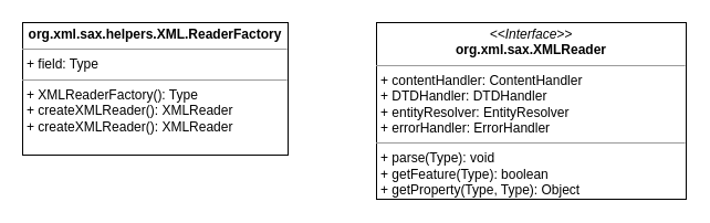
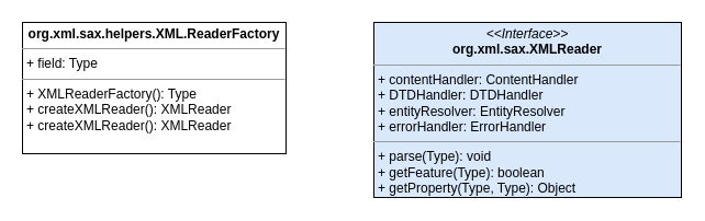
- <mxCell id="3" value="&lt;p style=&quot;margin: 0px ; margin-top: 4px ; text-align: center&quot;&gt;&lt;i&gt;&amp;lt;&amp;lt;Interface&amp;gt;&amp;gt;&lt;/i&gt;&lt;br&gt;&lt;b&gt;org.xml.sax.XMLReader&lt;/b&gt;&lt;br&gt;&lt;/p&gt;&lt;hr size=&quot;1&quot;&gt;&lt;p style=&quot;margin: 0px ; margin-left: 4px&quot;&gt;+ contentHandler: ContentHandler&lt;/p&gt;&lt;p style=&quot;margin: 0px 0px 0px 4px&quot;&gt;+ DTDHandler: DTDHandler&lt;/p&gt;&lt;p style=&quot;margin: 0px 0px 0px 4px&quot;&gt;+ entityResolver: EntityResolver&lt;/p&gt;&lt;p style=&quot;margin: 0px 0px 0px 4px&quot;&gt;+ errorHandler: ErrorHandler&lt;/p&gt;&lt;hr size=&quot;1&quot;&gt;&lt;p style=&quot;margin: 0px 0px 0px 4px&quot;&gt;+ parse(Type): void&lt;/p&gt;&lt;p style=&quot;margin: 0px 0px 0px 4px&quot;&gt;+ getFeature(Type): boolean&lt;br&gt;+ getProperty(Type, Type): Object&lt;br&gt;&lt;/p&gt;&lt;p style=&quot;margin: 0px 0px 0px 4px&quot;&gt;+ setFeature(Type): void&lt;br&gt;+ setProperty(Type, Type): void&lt;/p&gt;" style="verticalAlign=top;align=left;overflow=fill;fontSize=12;fontFamily=Helvetica;html=1;" vertex="1" parent="1"><mxGeometry x="340" y="20" width="280" height="160" as="geometry" /></mxCell>
+ <mxCell id="3" value="&lt;p style=&quot;margin: 0px ; margin-top: 4px ; text-align: center&quot;&gt;&lt;i&gt;&amp;lt;&amp;lt;Interface&amp;gt;&amp;gt;&lt;/i&gt;&lt;br&gt;&lt;b&gt;org.xml.sax.XMLReader&lt;/b&gt;&lt;br&gt;&lt;/p&gt;&lt;hr size=&quot;1&quot;&gt;&lt;p style=&quot;margin: 0px ; margin-left: 4px&quot;&gt;+ contentHandler: ContentHandler&lt;/p&gt;&lt;p style=&quot;margin: 0px 0px 0px 4px&quot;&gt;+ DTDHandler: DTDHandler&lt;/p&gt;&lt;p style=&quot;margin: 0px 0px 0px 4px&quot;&gt;+ entityResolver: EntityResolver&lt;/p&gt;&lt;p style=&quot;margin: 0px 0px 0px 4px&quot;&gt;+ errorHandler: ErrorHandler&lt;/p&gt;&lt;hr size=&quot;1&quot;&gt;&lt;p style=&quot;margin: 0px 0px 0px 4px&quot;&gt;+ parse(Type): void&lt;/p&gt;&lt;p style=&quot;margin: 0px 0px 0px 4px&quot;&gt;+ getFeature(Type): boolean&lt;br&gt;+ getProperty(Type, Type): Object&lt;br&gt;&lt;/p&gt;&lt;p style=&quot;margin: 0px 0px 0px 4px&quot;&gt;+ setFeature(Type): void&lt;br&gt;+ setProperty(Type, Type): void&lt;/p&gt;" style="verticalAlign=top;align=left;overflow=fill;fontSize=12;fontFamily=Helvetica;html=1;fillColor=#dae8fc;" vertex="1" parent="1"><mxGeometry x="340" y="20" width="280" height="160" as="geometry" /></mxCell>
